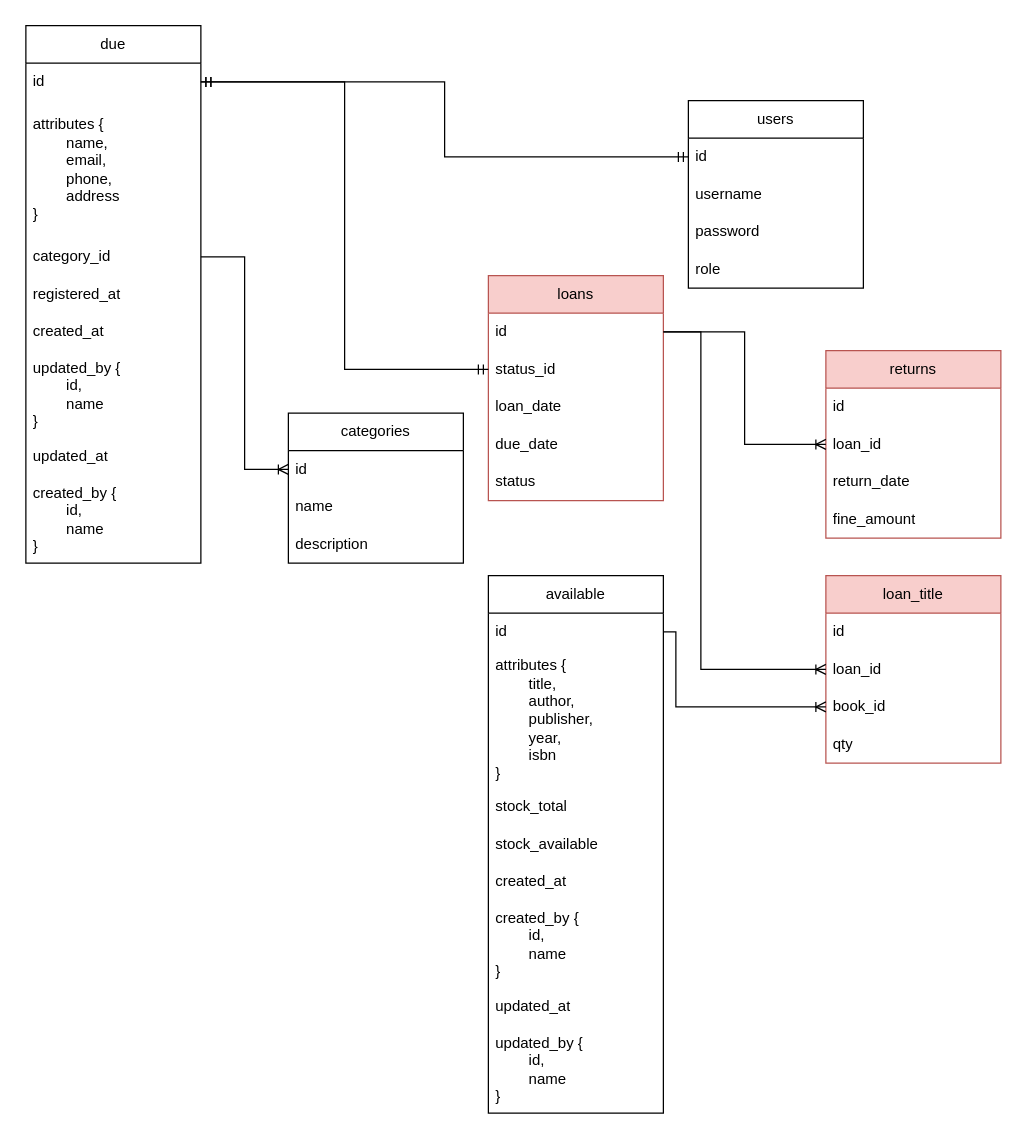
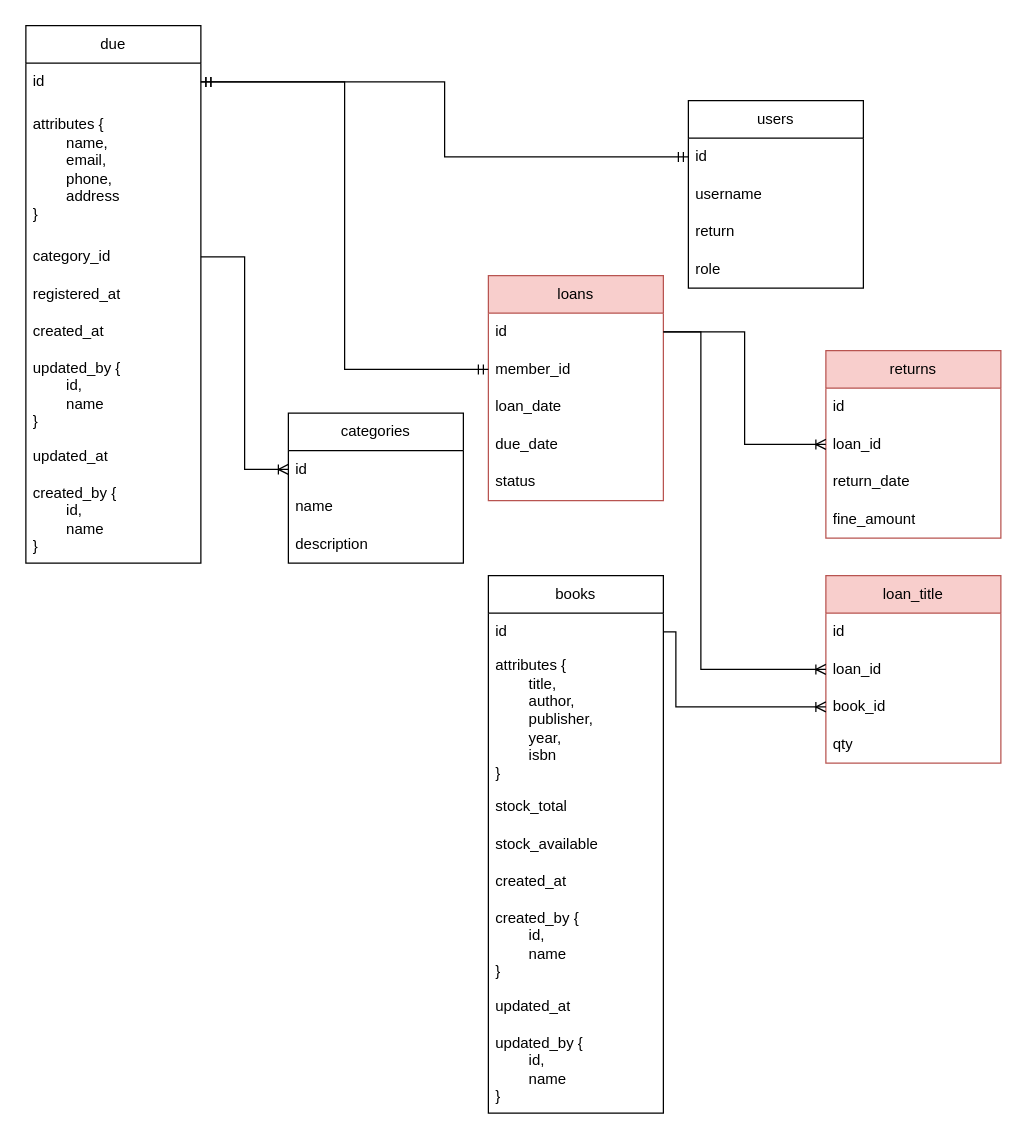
- <mxCell id="27" value="password" style="text;strokeColor=none;fillColor=none;align=left;verticalAlign=middle;spacingLeft=4;spacingRight=4;overflow=hidden;points=[[0,0.5],[1,0.5]];portConstraint=eastwest;rotatable=0;whiteSpace=wrap;html=1;" vertex="1" parent="24"><mxGeometry y="90" width="140" height="30" as="geometry" /></mxCell>
+ <mxCell id="27" value="return" style="text;strokeColor=none;fillColor=none;align=left;verticalAlign=middle;spacingLeft=4;spacingRight=4;overflow=hidden;points=[[0,0.5],[1,0.5]];portConstraint=eastwest;rotatable=0;whiteSpace=wrap;html=1;" vertex="1" parent="24"><mxGeometry y="90" width="140" height="30" as="geometry" /></mxCell>
- <mxCell id="31" value="status_id" style="text;strokeColor=none;fillColor=none;align=left;verticalAlign=middle;spacingLeft=4;spacingRight=4;overflow=hidden;points=[[0,0.5],[1,0.5]];portConstraint=eastwest;rotatable=0;whiteSpace=wrap;html=1;" vertex="1" parent="29"><mxGeometry y="60" width="140" height="30" as="geometry" /></mxCell>
+ <mxCell id="31" value="member_id" style="text;strokeColor=none;fillColor=none;align=left;verticalAlign=middle;spacingLeft=4;spacingRight=4;overflow=hidden;points=[[0,0.5],[1,0.5]];portConstraint=eastwest;rotatable=0;whiteSpace=wrap;html=1;" vertex="1" parent="29"><mxGeometry y="60" width="140" height="30" as="geometry" /></mxCell>
- <mxCell id="2" value="available" style="swimlane;fontStyle=0;childLayout=stackLayout;horizontal=1;startSize=30;horizontalStack=0;resizeParent=1;resizeParentMax=0;resizeLast=0;collapsible=1;marginBottom=0;whiteSpace=wrap;html=1;" vertex="1" parent="1"><mxGeometry x="390" y="460" width="140" height="430" as="geometry" /></mxCell>
+ <mxCell id="2" value="books" style="swimlane;fontStyle=0;childLayout=stackLayout;horizontal=1;startSize=30;horizontalStack=0;resizeParent=1;resizeParentMax=0;resizeLast=0;collapsible=1;marginBottom=0;whiteSpace=wrap;html=1;" vertex="1" parent="1"><mxGeometry x="390" y="460" width="140" height="430" as="geometry" /></mxCell>
